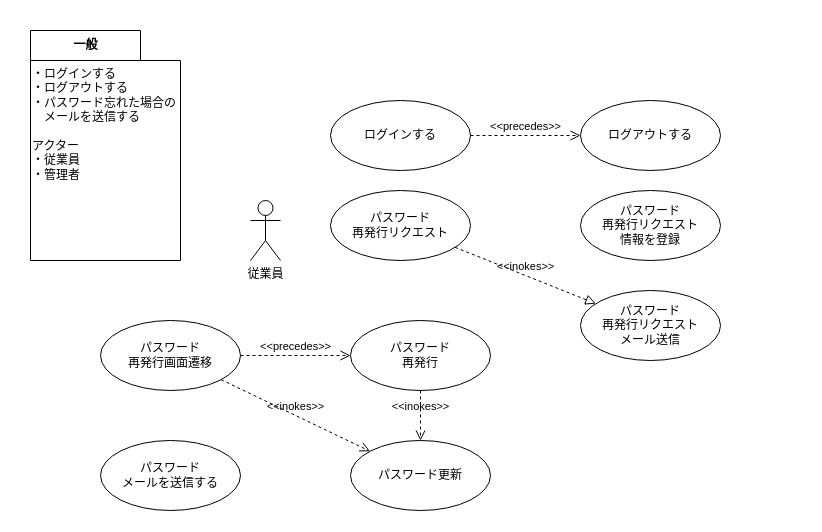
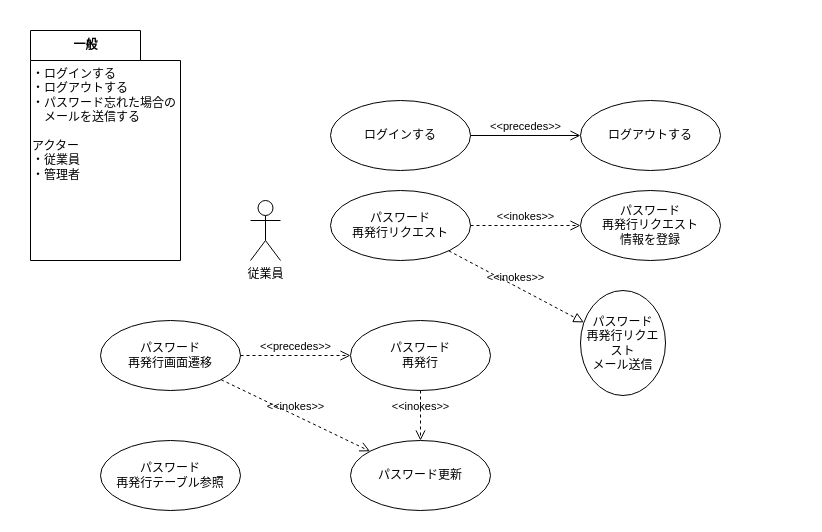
- <mxCell id="7" value="&amp;lt;&amp;lt;precedes&amp;gt;&amp;gt;" style="endArrow=open;startArrow=none;endFill=0;startFill=0;endSize=8;html=1;verticalAlign=bottom;dashed=1;labelBackgroundColor=none;" edge="1" parent="1" source="3" target="5"><mxGeometry width="160" relative="1" as="geometry"><mxPoint x="410.79" y="-243.67" as="sourcePoint" /><mxPoint x="339.132" y="-266.269" as="targetPoint" /></mxGeometry></mxCell>
+ <mxCell id="7" value="&amp;lt;&amp;lt;precedes&amp;gt;&amp;gt;" style="endArrow=open;startArrow=none;endFill=0;startFill=0;endSize=8;html=1;verticalAlign=bottom;dashed=0;labelBackgroundColor=none;" edge="1" parent="1" source="3" target="5"><mxGeometry width="160" relative="1" as="geometry"><mxPoint x="410.79" y="-243.67" as="sourcePoint" /><mxPoint x="339.132" y="-266.269" as="targetPoint" /></mxGeometry></mxCell>
+ <mxCell id="9" value="&amp;lt;&amp;lt;inokes&amp;gt;&amp;gt;" style="endArrow=open;startArrow=none;endFill=0;startFill=0;endSize=8;html=1;verticalAlign=bottom;dashed=1;labelBackgroundColor=none;" edge="1" parent="1" source="6" target="8"><mxGeometry x="-0.0" width="160" relative="1" as="geometry"><mxPoint x="761.45" y="503.316" as="sourcePoint" /><mxPoint x="818.51" y="591.69" as="targetPoint" /><mxPoint as="offset" /></mxGeometry></mxCell>
- <mxCell id="19" value="パスワード&lt;br&gt;再発行リクエスト&lt;br&gt;メール送信" style="ellipse;whiteSpace=wrap;html=1;" vertex="1" parent="1"><mxGeometry x="580" y="290" width="140" height="70" as="geometry" /></mxCell>
+ <mxCell id="19" value="パスワード&lt;br&gt;再発行リクエスト&lt;br&gt;メール送信" style="ellipse;whiteSpace=wrap;html=1;" vertex="1" parent="1"><mxGeometry x="580" y="290" width="85" height="105" as="geometry" /></mxCell>
- <mxCell id="14" value="パスワード&lt;br&gt;メールを送信する" style="ellipse;whiteSpace=wrap;html=1;" vertex="1" parent="1"><mxGeometry x="100" y="440" width="140" height="70" as="geometry" /></mxCell>
+ <mxCell id="14" value="パスワード&lt;br&gt;再発行テーブル参照" style="ellipse;whiteSpace=wrap;html=1;" vertex="1" parent="1"><mxGeometry x="100" y="440" width="140" height="70" as="geometry" /></mxCell>
